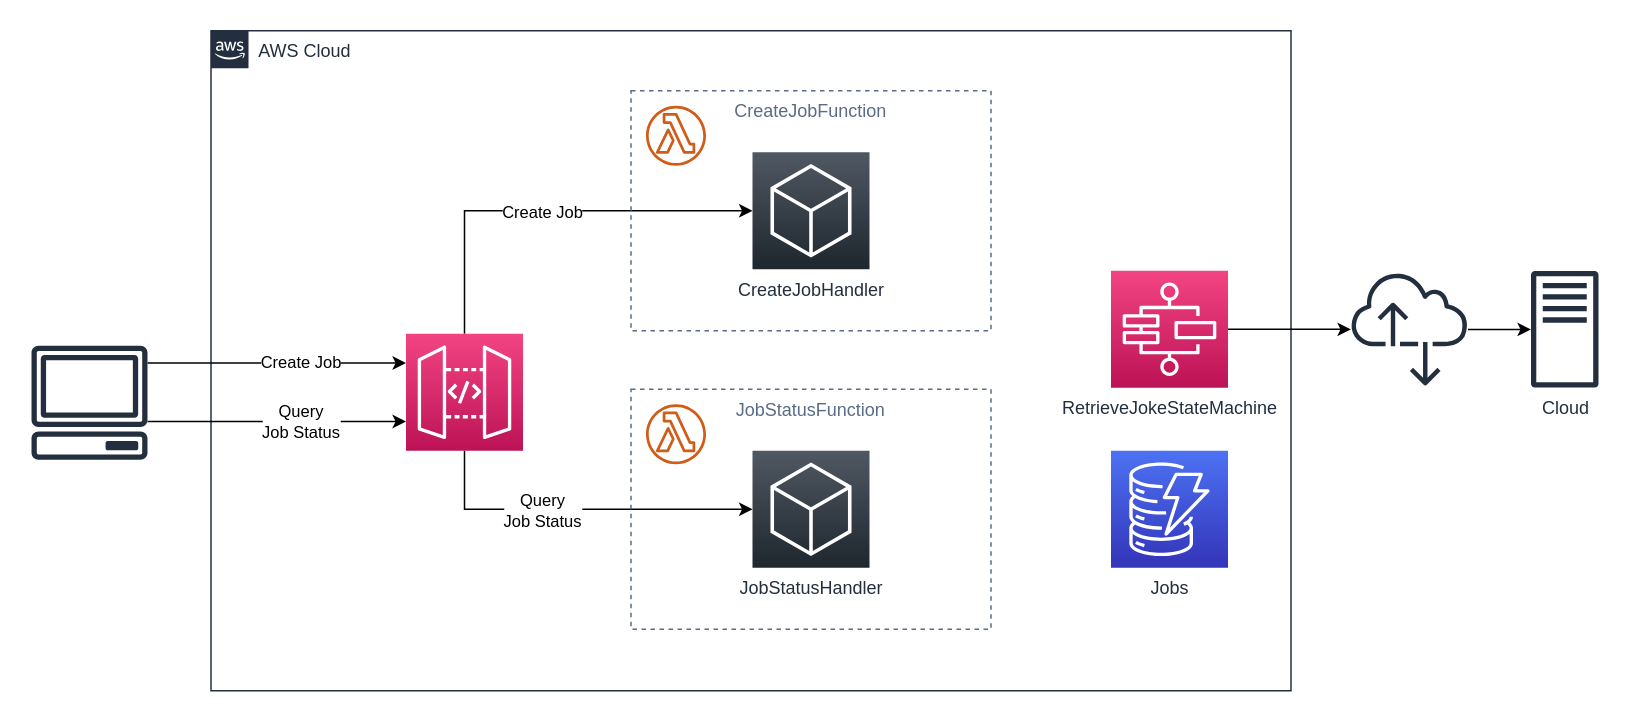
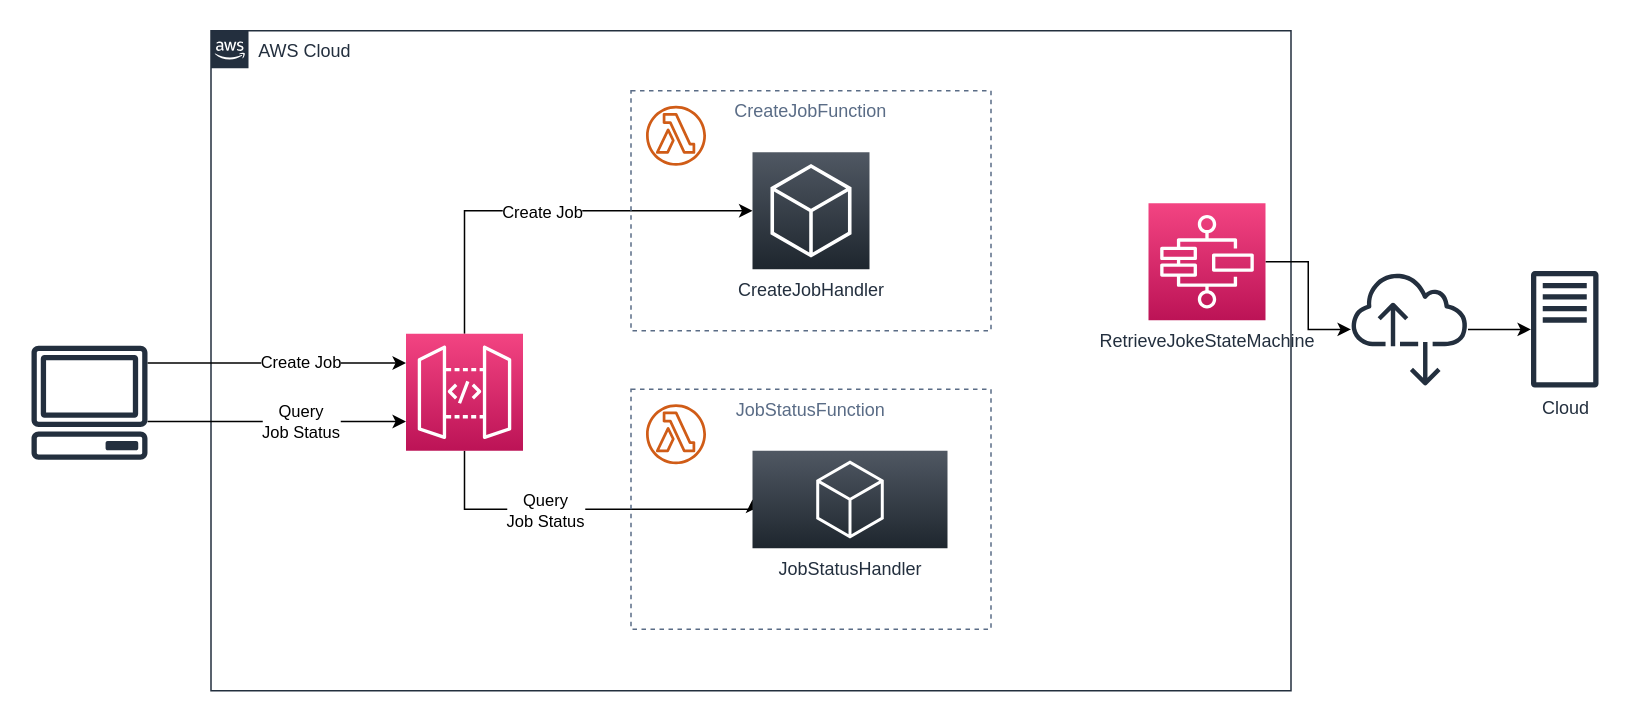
- <mxCell id="18" value="RetrieveJokeStateMachine" style="points=[[0,0,0],[0.25,0,0],[0.5,0,0],[0.75,0,0],[1,0,0],[0,1,0],[0.25,1,0],[0.5,1,0],[0.75,1,0],[1,1,0],[0,0.25,0],[0,0.5,0],[0,0.75,0],[1,0.25,0],[1,0.5,0],[1,0.75,0]];outlineConnect=0;fontColor=#232F3E;gradientColor=#F34482;gradientDirection=north;fillColor=#BC1356;strokeColor=#ffffff;dashed=0;verticalLabelPosition=bottom;verticalAlign=top;align=center;html=1;fontSize=12;fontStyle=0;aspect=fixed;shape=mxgraph.aws4.resourceIcon;resIcon=mxgraph.aws4.step_functions;" parent="1" vertex="1"><mxGeometry x="740" y="180" width="78" height="78" as="geometry" /></mxCell>
+ <mxCell id="18" value="RetrieveJokeStateMachine" style="points=[[0,0,0],[0.25,0,0],[0.5,0,0],[0.75,0,0],[1,0,0],[0,1,0],[0.25,1,0],[0.5,1,0],[0.75,1,0],[1,1,0],[0,0.25,0],[0,0.5,0],[0,0.75,0],[1,0.25,0],[1,0.5,0],[1,0.75,0]];outlineConnect=0;fontColor=#232F3E;gradientColor=#F34482;gradientDirection=north;fillColor=#BC1356;strokeColor=#ffffff;dashed=0;verticalLabelPosition=bottom;verticalAlign=top;align=center;html=1;fontSize=12;fontStyle=0;aspect=fixed;shape=mxgraph.aws4.resourceIcon;resIcon=mxgraph.aws4.step_functions;" parent="1" vertex="1"><mxGeometry x="765" y="135" width="78" height="78" as="geometry" /></mxCell>
- <mxCell id="26" value="JobStatusHandler" style="points=[[0,0,0],[0.25,0,0],[0.5,0,0],[0.75,0,0],[1,0,0],[0,1,0],[0.25,1,0],[0.5,1,0],[0.75,1,0],[1,1,0],[0,0.25,0],[0,0.5,0],[0,0.75,0],[1,0.25,0],[1,0.5,0],[1,0.75,0]];gradientDirection=north;outlineConnect=0;fontColor=#232F3E;gradientColor=#505863;fillColor=#1E262E;strokeColor=#ffffff;dashed=0;verticalLabelPosition=bottom;verticalAlign=top;align=center;html=1;fontSize=12;fontStyle=0;aspect=fixed;shape=mxgraph.aws4.resourceIcon;resIcon=mxgraph.aws4.general;" parent="23" vertex="1"><mxGeometry x="81" y="41" width="78" height="78" as="geometry" /></mxCell>
+ <mxCell id="26" value="JobStatusHandler" style="points=[[0,0,0],[0.25,0,0],[0.5,0,0],[0.75,0,0],[1,0,0],[0,1,0],[0.25,1,0],[0.5,1,0],[0.75,1,0],[1,1,0],[0,0.25,0],[0,0.5,0],[0,0.75,0],[1,0.25,0],[1,0.5,0],[1,0.75,0]];gradientDirection=north;outlineConnect=0;fontColor=#232F3E;gradientColor=#505863;fillColor=#1E262E;strokeColor=#ffffff;dashed=0;verticalLabelPosition=bottom;verticalAlign=top;align=center;html=1;fontSize=12;fontStyle=0;aspect=fixed;shape=mxgraph.aws4.resourceIcon;resIcon=mxgraph.aws4.general;" parent="23" vertex="1"><mxGeometry x="81" y="41" width="130" height="65" as="geometry" /></mxCell>
- <mxCell id="13" value="Jobs" style="points=[[0,0,0],[0.25,0,0],[0.5,0,0],[0.75,0,0],[1,0,0],[0,1,0],[0.25,1,0],[0.5,1,0],[0.75,1,0],[1,1,0],[0,0.25,0],[0,0.5,0],[0,0.75,0],[1,0.25,0],[1,0.5,0],[1,0.75,0]];outlineConnect=0;fontColor=#232F3E;gradientColor=#4D72F3;gradientDirection=north;fillColor=#3334B9;strokeColor=#ffffff;dashed=0;verticalLabelPosition=bottom;verticalAlign=top;align=center;html=1;fontSize=12;fontStyle=0;aspect=fixed;shape=mxgraph.aws4.resourceIcon;resIcon=mxgraph.aws4.dynamodb;" parent="1" vertex="1"><mxGeometry x="740" y="300" width="78" height="78" as="geometry" /></mxCell>
